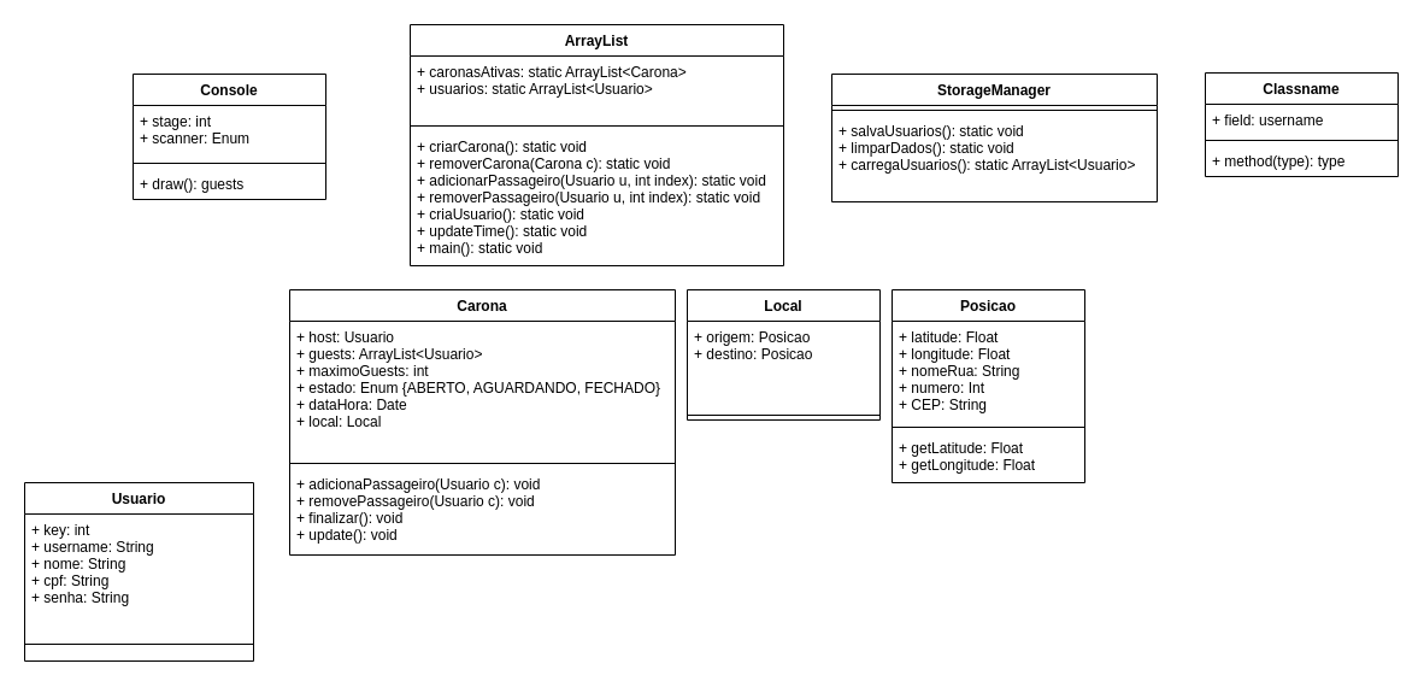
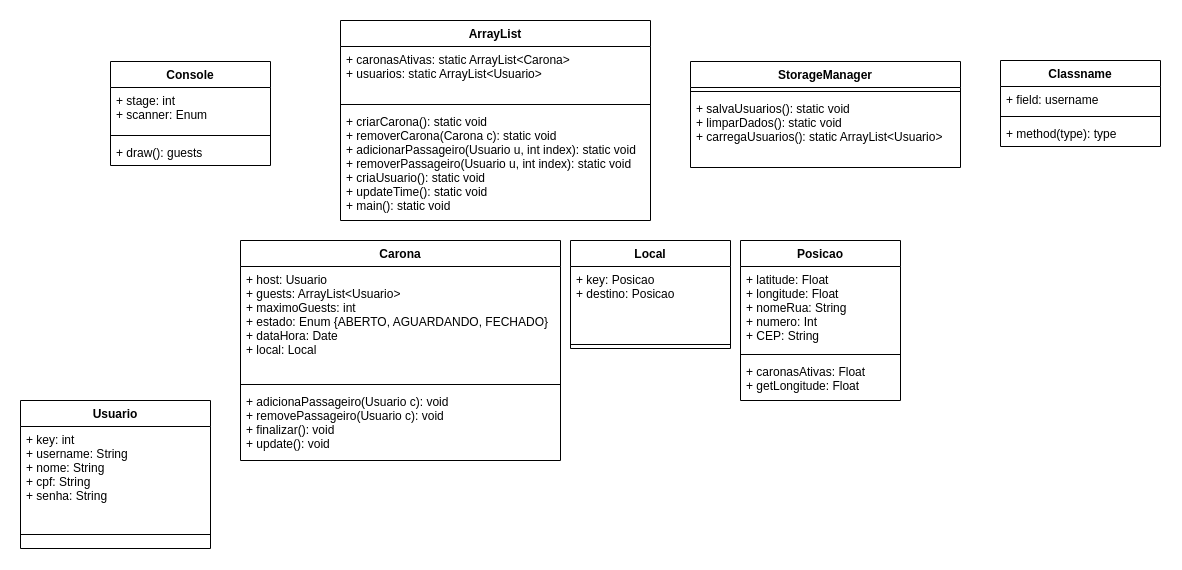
- <mxCell id="10" value="+ origem: Posicao&#10;+ destino: Posicao" style="text;strokeColor=none;fillColor=none;align=left;verticalAlign=top;spacingLeft=4;spacingRight=4;overflow=hidden;rotatable=0;points=[[0,0.5],[1,0.5]];portConstraint=eastwest;" parent="9" vertex="1"><mxGeometry y="26" width="160" height="74" as="geometry" /></mxCell>
+ <mxCell id="10" value="+ key: Posicao&#10;+ destino: Posicao" style="text;strokeColor=none;fillColor=none;align=left;verticalAlign=top;spacingLeft=4;spacingRight=4;overflow=hidden;rotatable=0;points=[[0,0.5],[1,0.5]];portConstraint=eastwest;" parent="9" vertex="1"><mxGeometry y="26" width="160" height="74" as="geometry" /></mxCell>
- <mxCell id="15" value="+ getLatitude: Float&#10;+ getLongitude: Float" style="text;strokeColor=none;fillColor=none;align=left;verticalAlign=top;spacingLeft=4;spacingRight=4;overflow=hidden;rotatable=0;points=[[0,0.5],[1,0.5]];portConstraint=eastwest;" parent="12" vertex="1"><mxGeometry y="118" width="160" height="42" as="geometry" /></mxCell>
+ <mxCell id="15" value="+ caronasAtivas: Float&#10;+ getLongitude: Float" style="text;strokeColor=none;fillColor=none;align=left;verticalAlign=top;spacingLeft=4;spacingRight=4;overflow=hidden;rotatable=0;points=[[0,0.5],[1,0.5]];portConstraint=eastwest;" parent="12" vertex="1"><mxGeometry y="118" width="160" height="42" as="geometry" /></mxCell>
